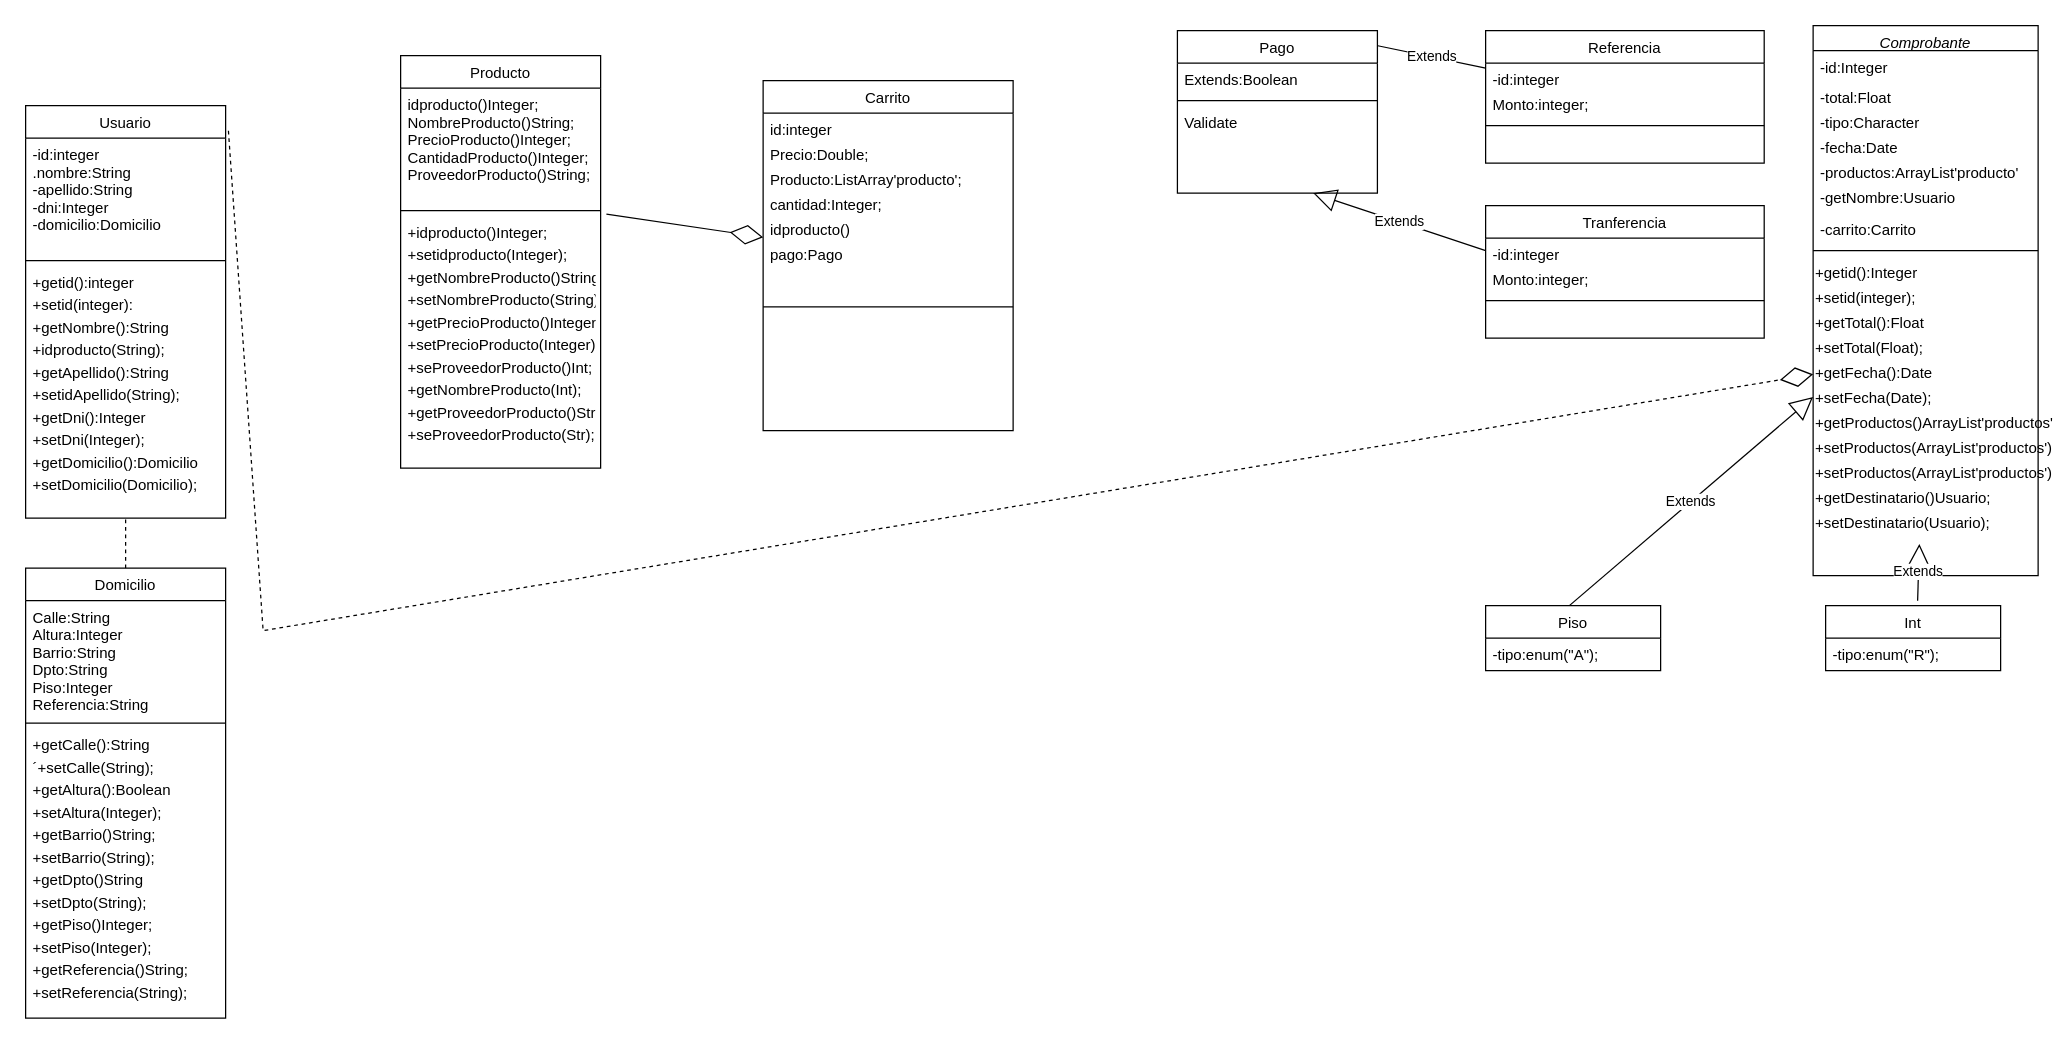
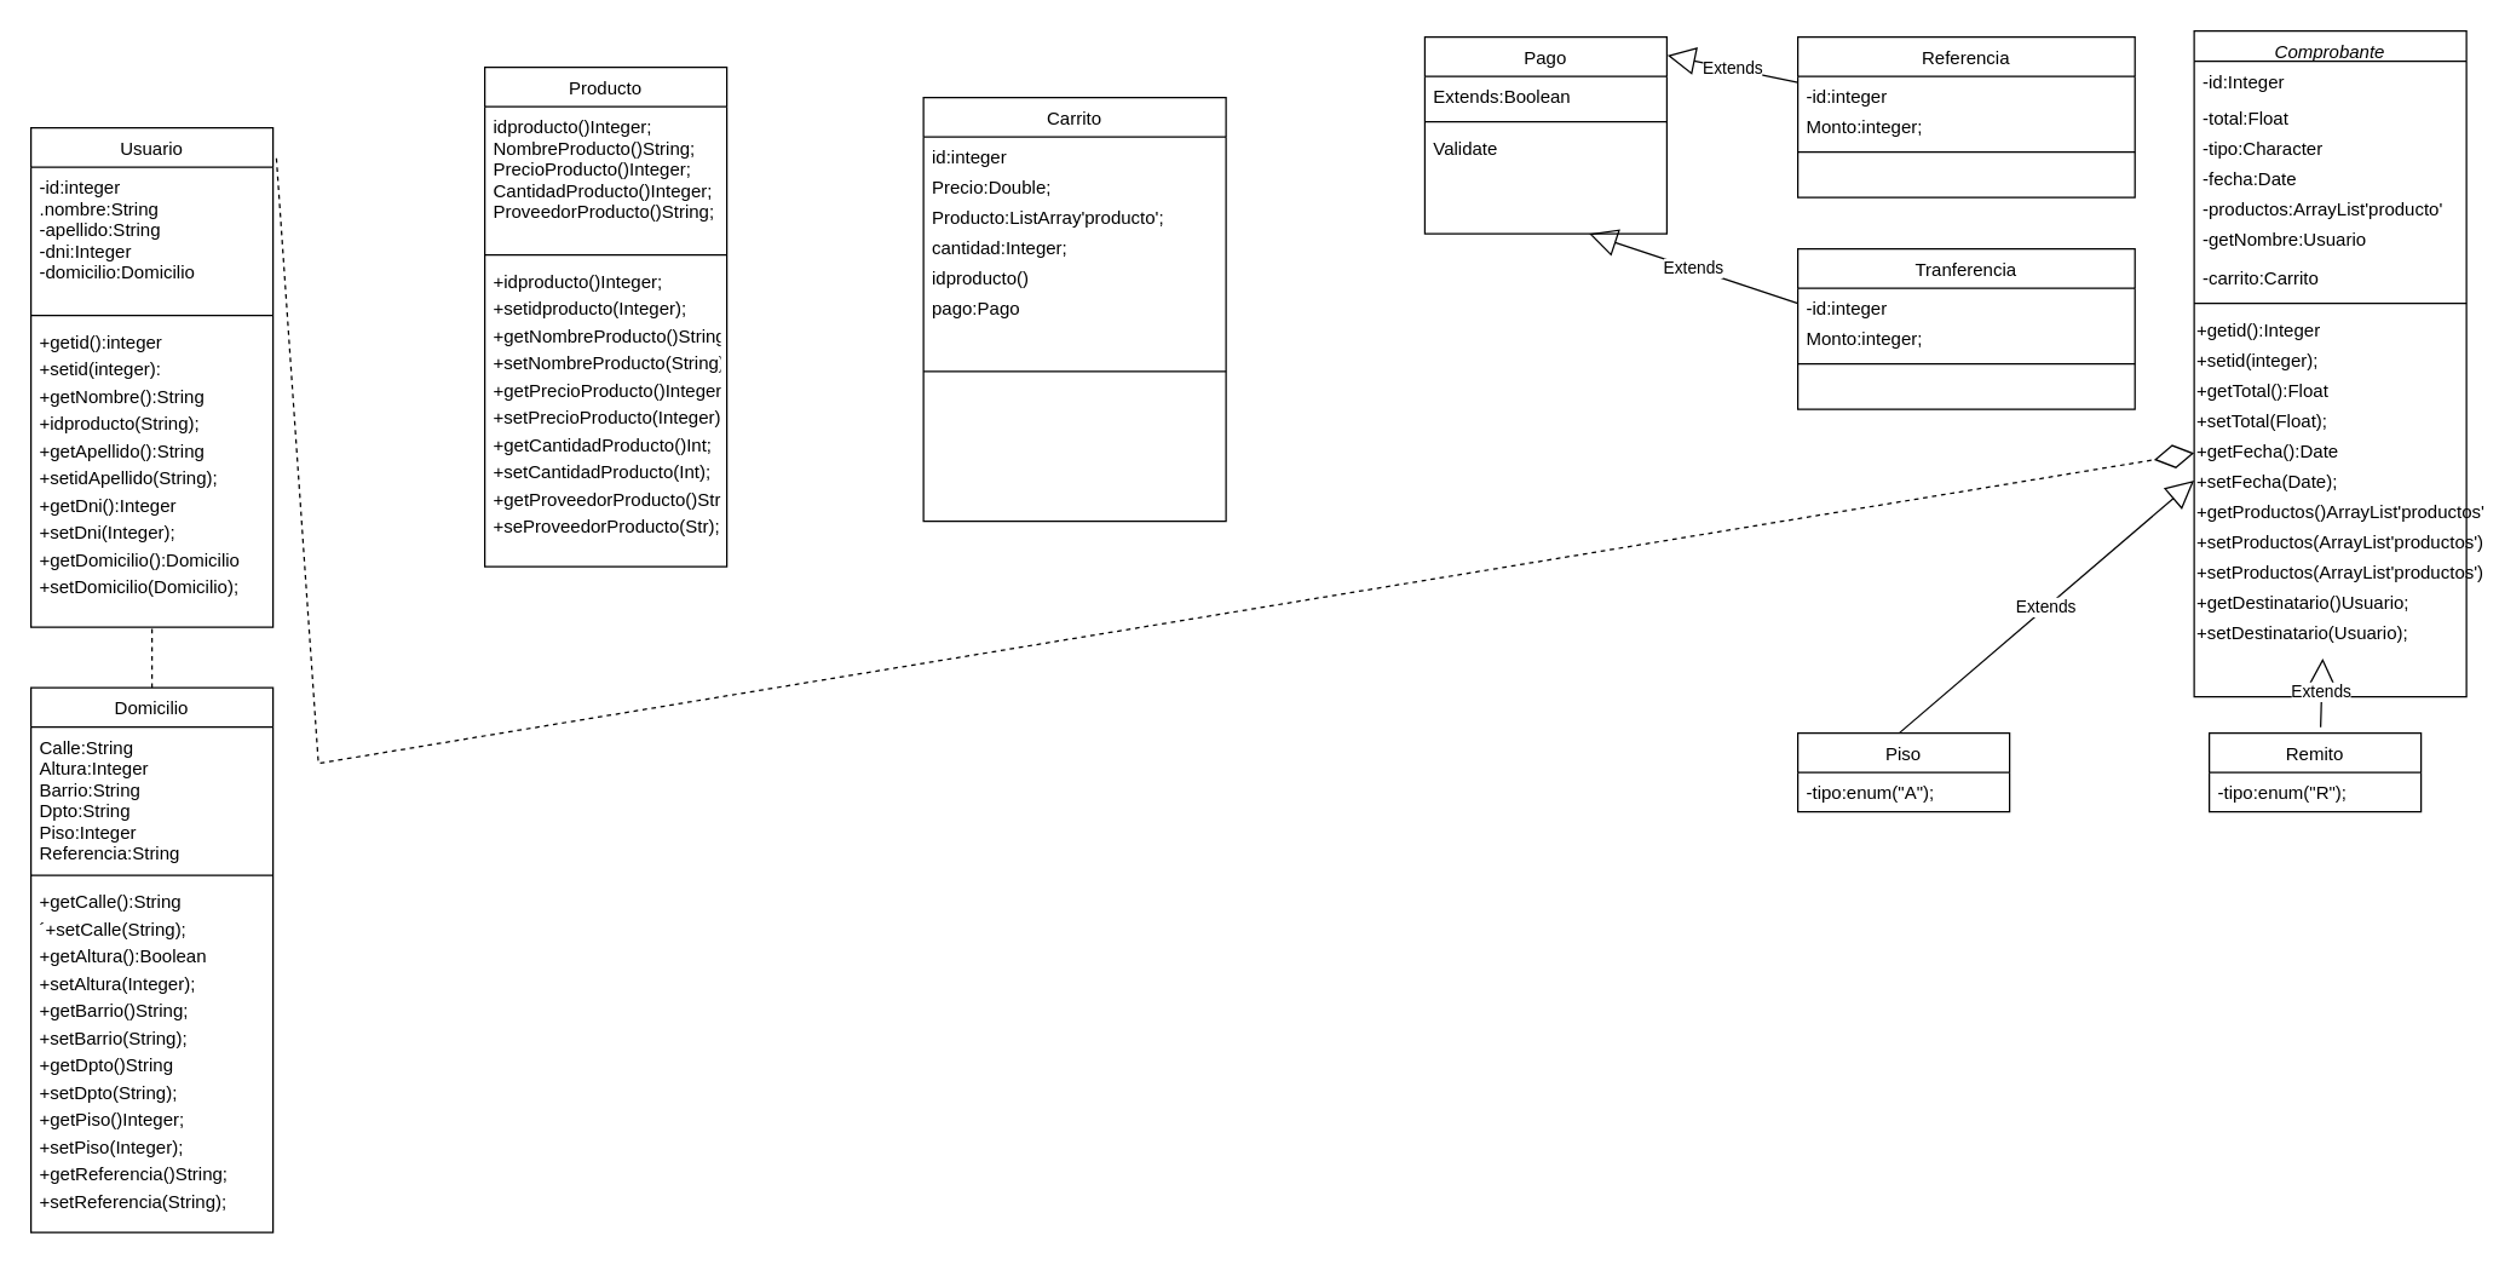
- <mxCell id="87" value="Extends" style="endArrow=none;endSize=16;endFill=0;html=1;rounded=0;entryX=1.002;entryY=0.093;entryDx=0;entryDy=0;entryPerimeter=0;" edge="1" parent="1" source="22" target="40"><mxGeometry width="160" relative="1" as="geometry"><mxPoint x="1100" y="244" as="sourcePoint" /><mxPoint x="1260" y="244" as="targetPoint" /></mxGeometry></mxCell>
+ <mxCell id="87" value="Extends" style="endArrow=block;endSize=16;endFill=0;html=1;rounded=0;entryX=1.002;entryY=0.093;entryDx=0;entryDy=0;entryPerimeter=0;" edge="1" parent="1" source="22" target="40"><mxGeometry width="160" relative="1" as="geometry"><mxPoint x="1100" y="244" as="sourcePoint" /><mxPoint x="1260" y="244" as="targetPoint" /></mxGeometry></mxCell>
- <mxCell id="88" value="" style="endArrow=diamondThin;endFill=0;endSize=24;html=1;rounded=0;exitX=1.029;exitY=-0.065;exitDx=0;exitDy=0;exitPerimeter=0;" edge="1" parent="1" source="74" target="44"><mxGeometry width="160" relative="1" as="geometry"><mxPoint x="380" y="144" as="sourcePoint" /><mxPoint x="510" y="144" as="targetPoint" /></mxGeometry></mxCell>
- <mxCell id="80" value="+seProveedorProducto()Int;" style="text;align=left;verticalAlign=top;spacingLeft=4;spacingRight=4;overflow=hidden;rotatable=0;points=[[0,0.5],[1,0.5]];portConstraint=eastwest;fontSize=12;" parent="71" vertex="1"><mxGeometry y="236" width="160" height="18" as="geometry" /></mxCell>
+ <mxCell id="80" value="+getCantidadProducto()Int;" style="text;align=left;verticalAlign=top;spacingLeft=4;spacingRight=4;overflow=hidden;rotatable=0;points=[[0,0.5],[1,0.5]];portConstraint=eastwest;fontSize=12;" parent="71" vertex="1"><mxGeometry y="236" width="160" height="18" as="geometry" /></mxCell>
- <mxCell id="81" value="+getNombreProducto(Int);" style="text;align=left;verticalAlign=top;spacingLeft=4;spacingRight=4;overflow=hidden;rotatable=0;points=[[0,0.5],[1,0.5]];portConstraint=eastwest;fontSize=12;" parent="71" vertex="1"><mxGeometry y="254" width="160" height="18" as="geometry" /></mxCell>
+ <mxCell id="81" value="+setCantidadProducto(Int);" style="text;align=left;verticalAlign=top;spacingLeft=4;spacingRight=4;overflow=hidden;rotatable=0;points=[[0,0.5],[1,0.5]];portConstraint=eastwest;fontSize=12;" parent="71" vertex="1"><mxGeometry y="254" width="160" height="18" as="geometry" /></mxCell>
- <mxCell id="92" value="Int" style="swimlane;fontStyle=0;childLayout=stackLayout;horizontal=1;startSize=26;fillColor=none;horizontalStack=0;resizeParent=1;resizeParentMax=0;resizeLast=0;collapsible=1;marginBottom=0;" vertex="1" parent="1"><mxGeometry x="1460" y="484" width="140" height="52" as="geometry" /></mxCell>
+ <mxCell id="92" value="Remito" style="swimlane;fontStyle=0;childLayout=stackLayout;horizontal=1;startSize=26;fillColor=none;horizontalStack=0;resizeParent=1;resizeParentMax=0;resizeLast=0;collapsible=1;marginBottom=0;" vertex="1" parent="1"><mxGeometry x="1460" y="484" width="140" height="52" as="geometry" /></mxCell>
